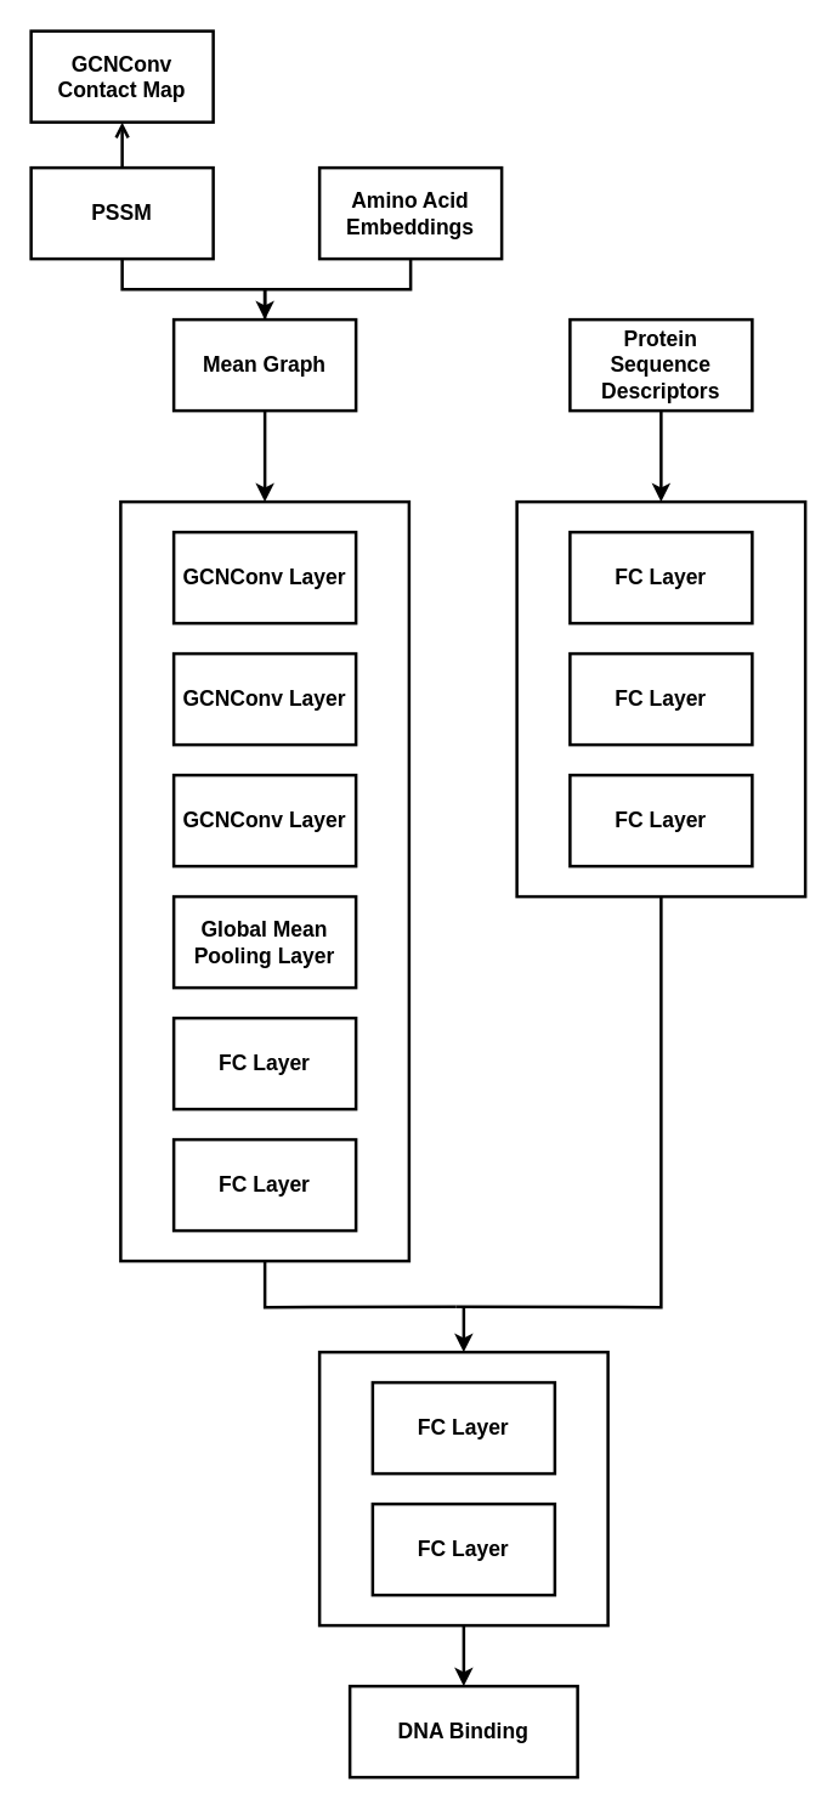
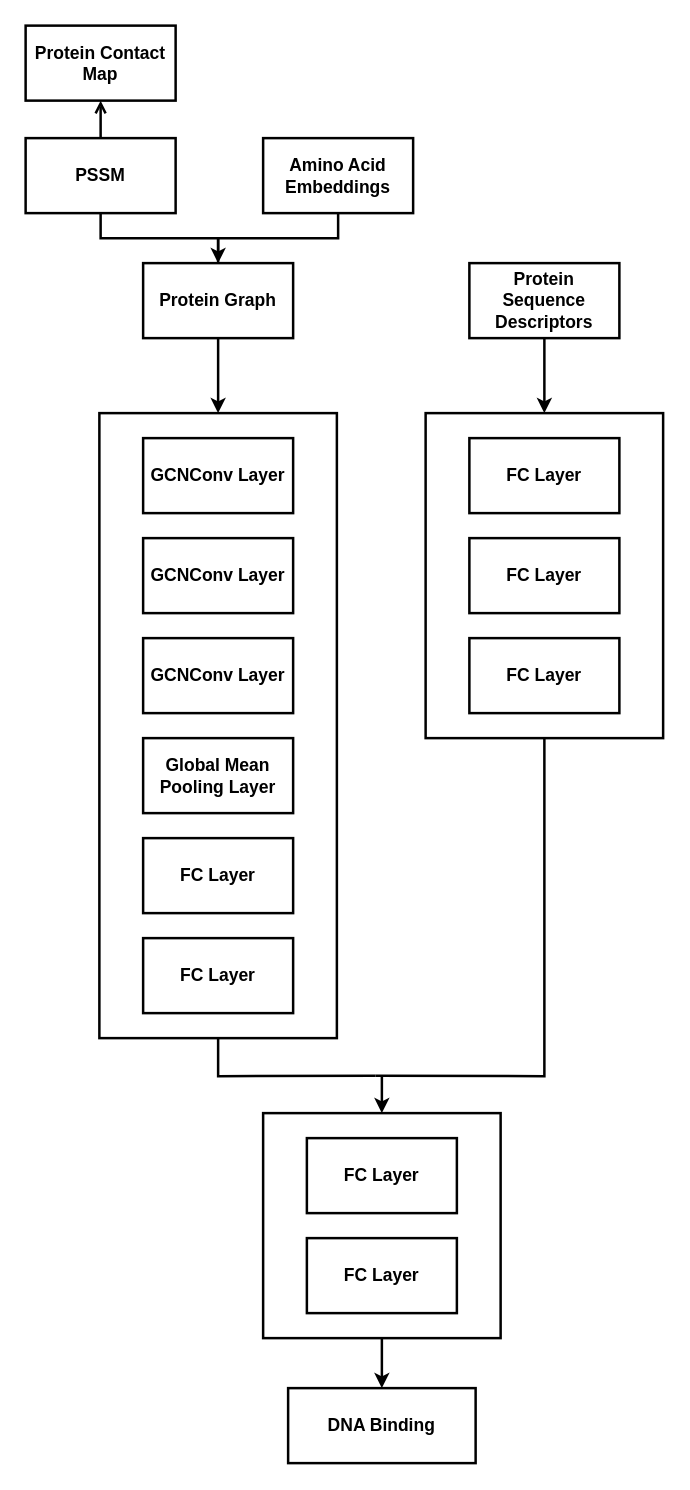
- <mxCell id="26" value="&lt;b&gt;&lt;font style=&quot;font-size: 14px;&quot;&gt;GCNConv Contact Map&lt;/font&gt;&lt;/b&gt;" style="rounded=0;whiteSpace=wrap;html=1;strokeWidth=2;" parent="1" vertex="1"><mxGeometry x="20" y="20" width="120" height="60" as="geometry" /></mxCell>
+ <mxCell id="26" value="&lt;b&gt;&lt;font style=&quot;font-size: 14px;&quot;&gt;Protein Contact Map&lt;/font&gt;&lt;/b&gt;" style="rounded=0;whiteSpace=wrap;html=1;strokeWidth=2;" parent="1" vertex="1"><mxGeometry x="20" y="20" width="120" height="60" as="geometry" /></mxCell>
- <mxCell id="7" value="&lt;b&gt;&lt;font style=&quot;font-size: 14px;&quot;&gt;Mean Graph&lt;/font&gt;&lt;/b&gt;" style="rounded=0;whiteSpace=wrap;html=1;strokeWidth=2;" parent="1" vertex="1"><mxGeometry x="114" y="210" width="120" height="60" as="geometry" /></mxCell>
+ <mxCell id="7" value="&lt;b&gt;&lt;font style=&quot;font-size: 14px;&quot;&gt;Protein Graph&lt;/font&gt;&lt;/b&gt;" style="rounded=0;whiteSpace=wrap;html=1;strokeWidth=2;" parent="1" vertex="1"><mxGeometry x="114" y="210" width="120" height="60" as="geometry" /></mxCell>
